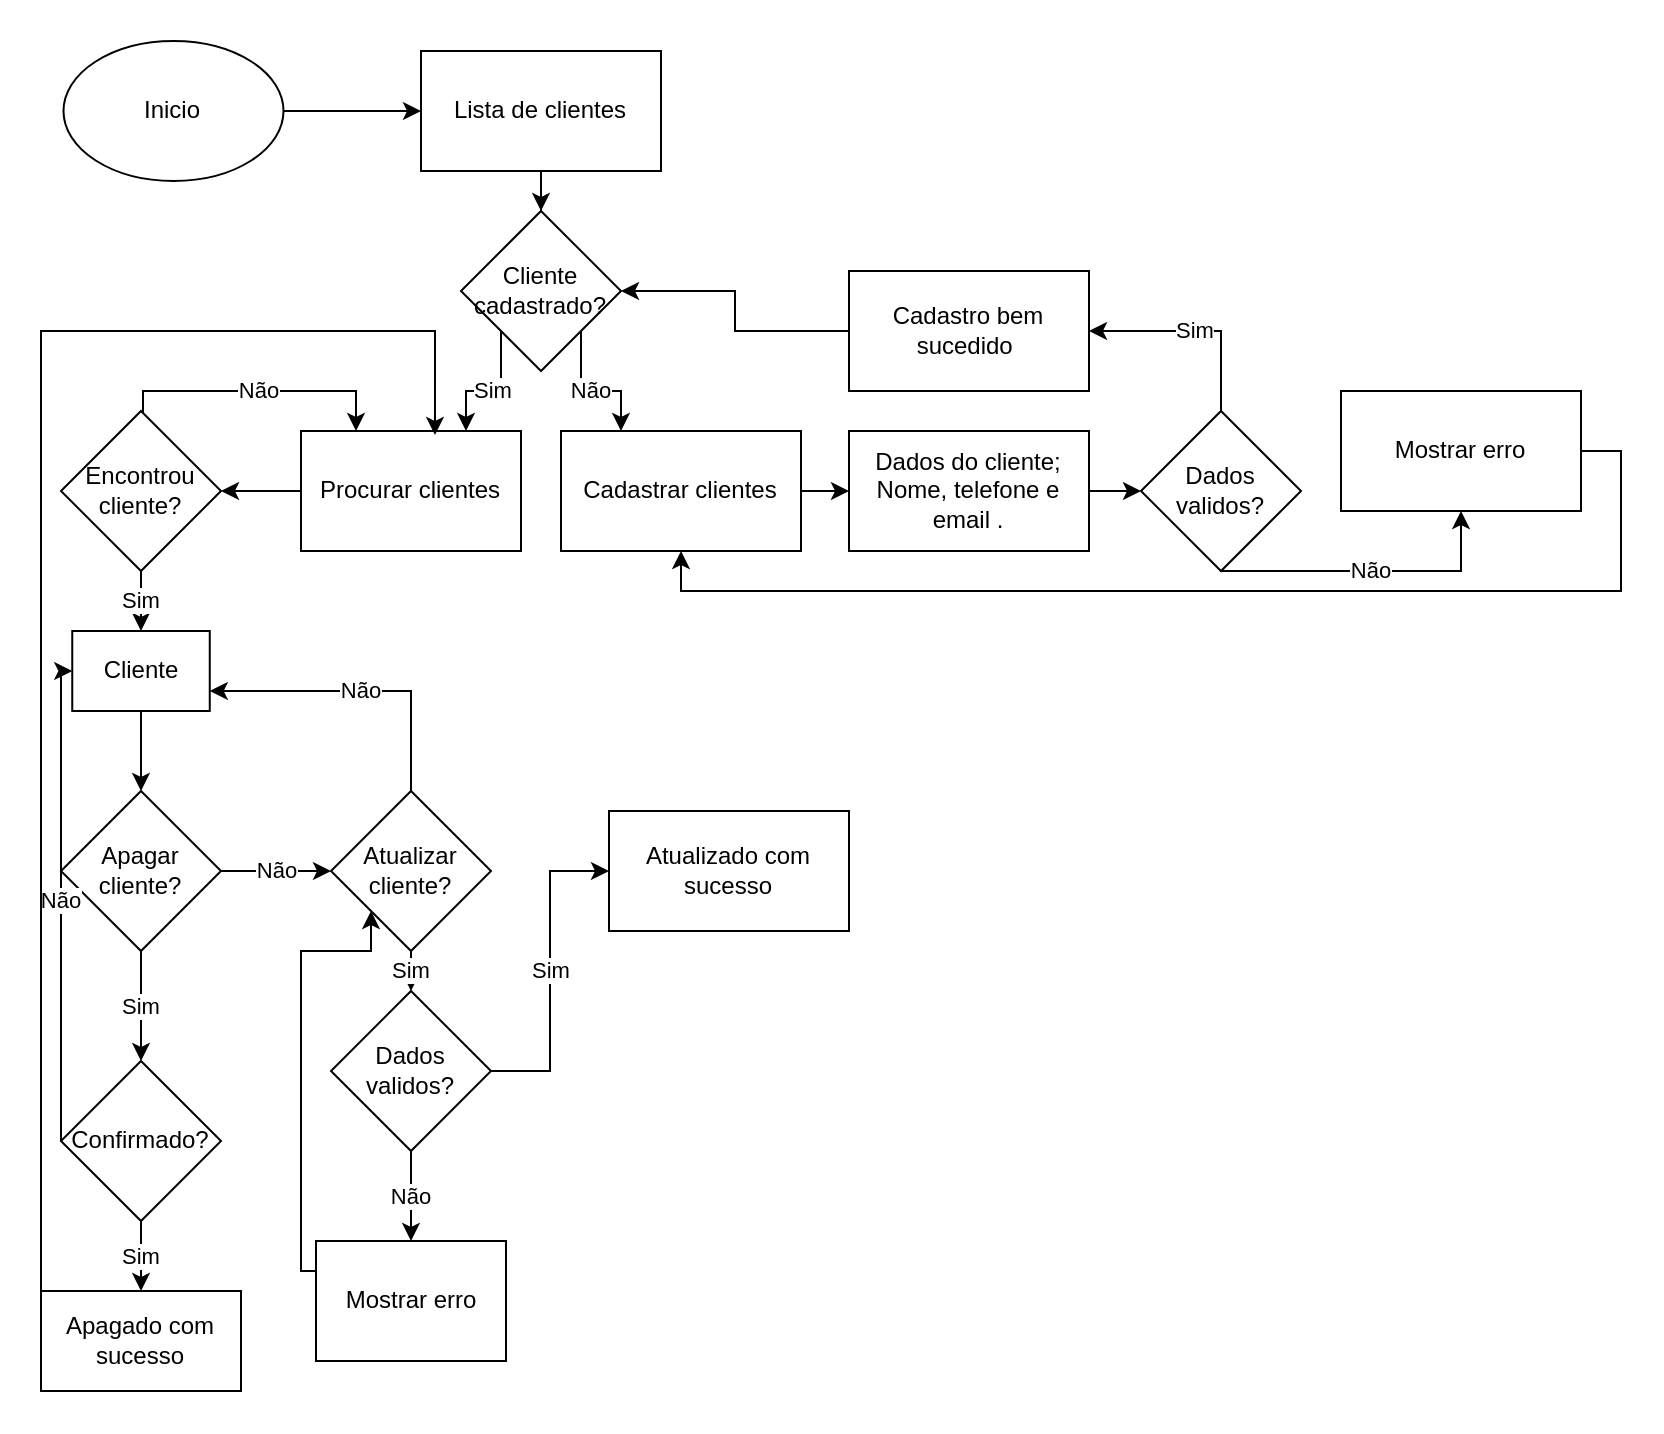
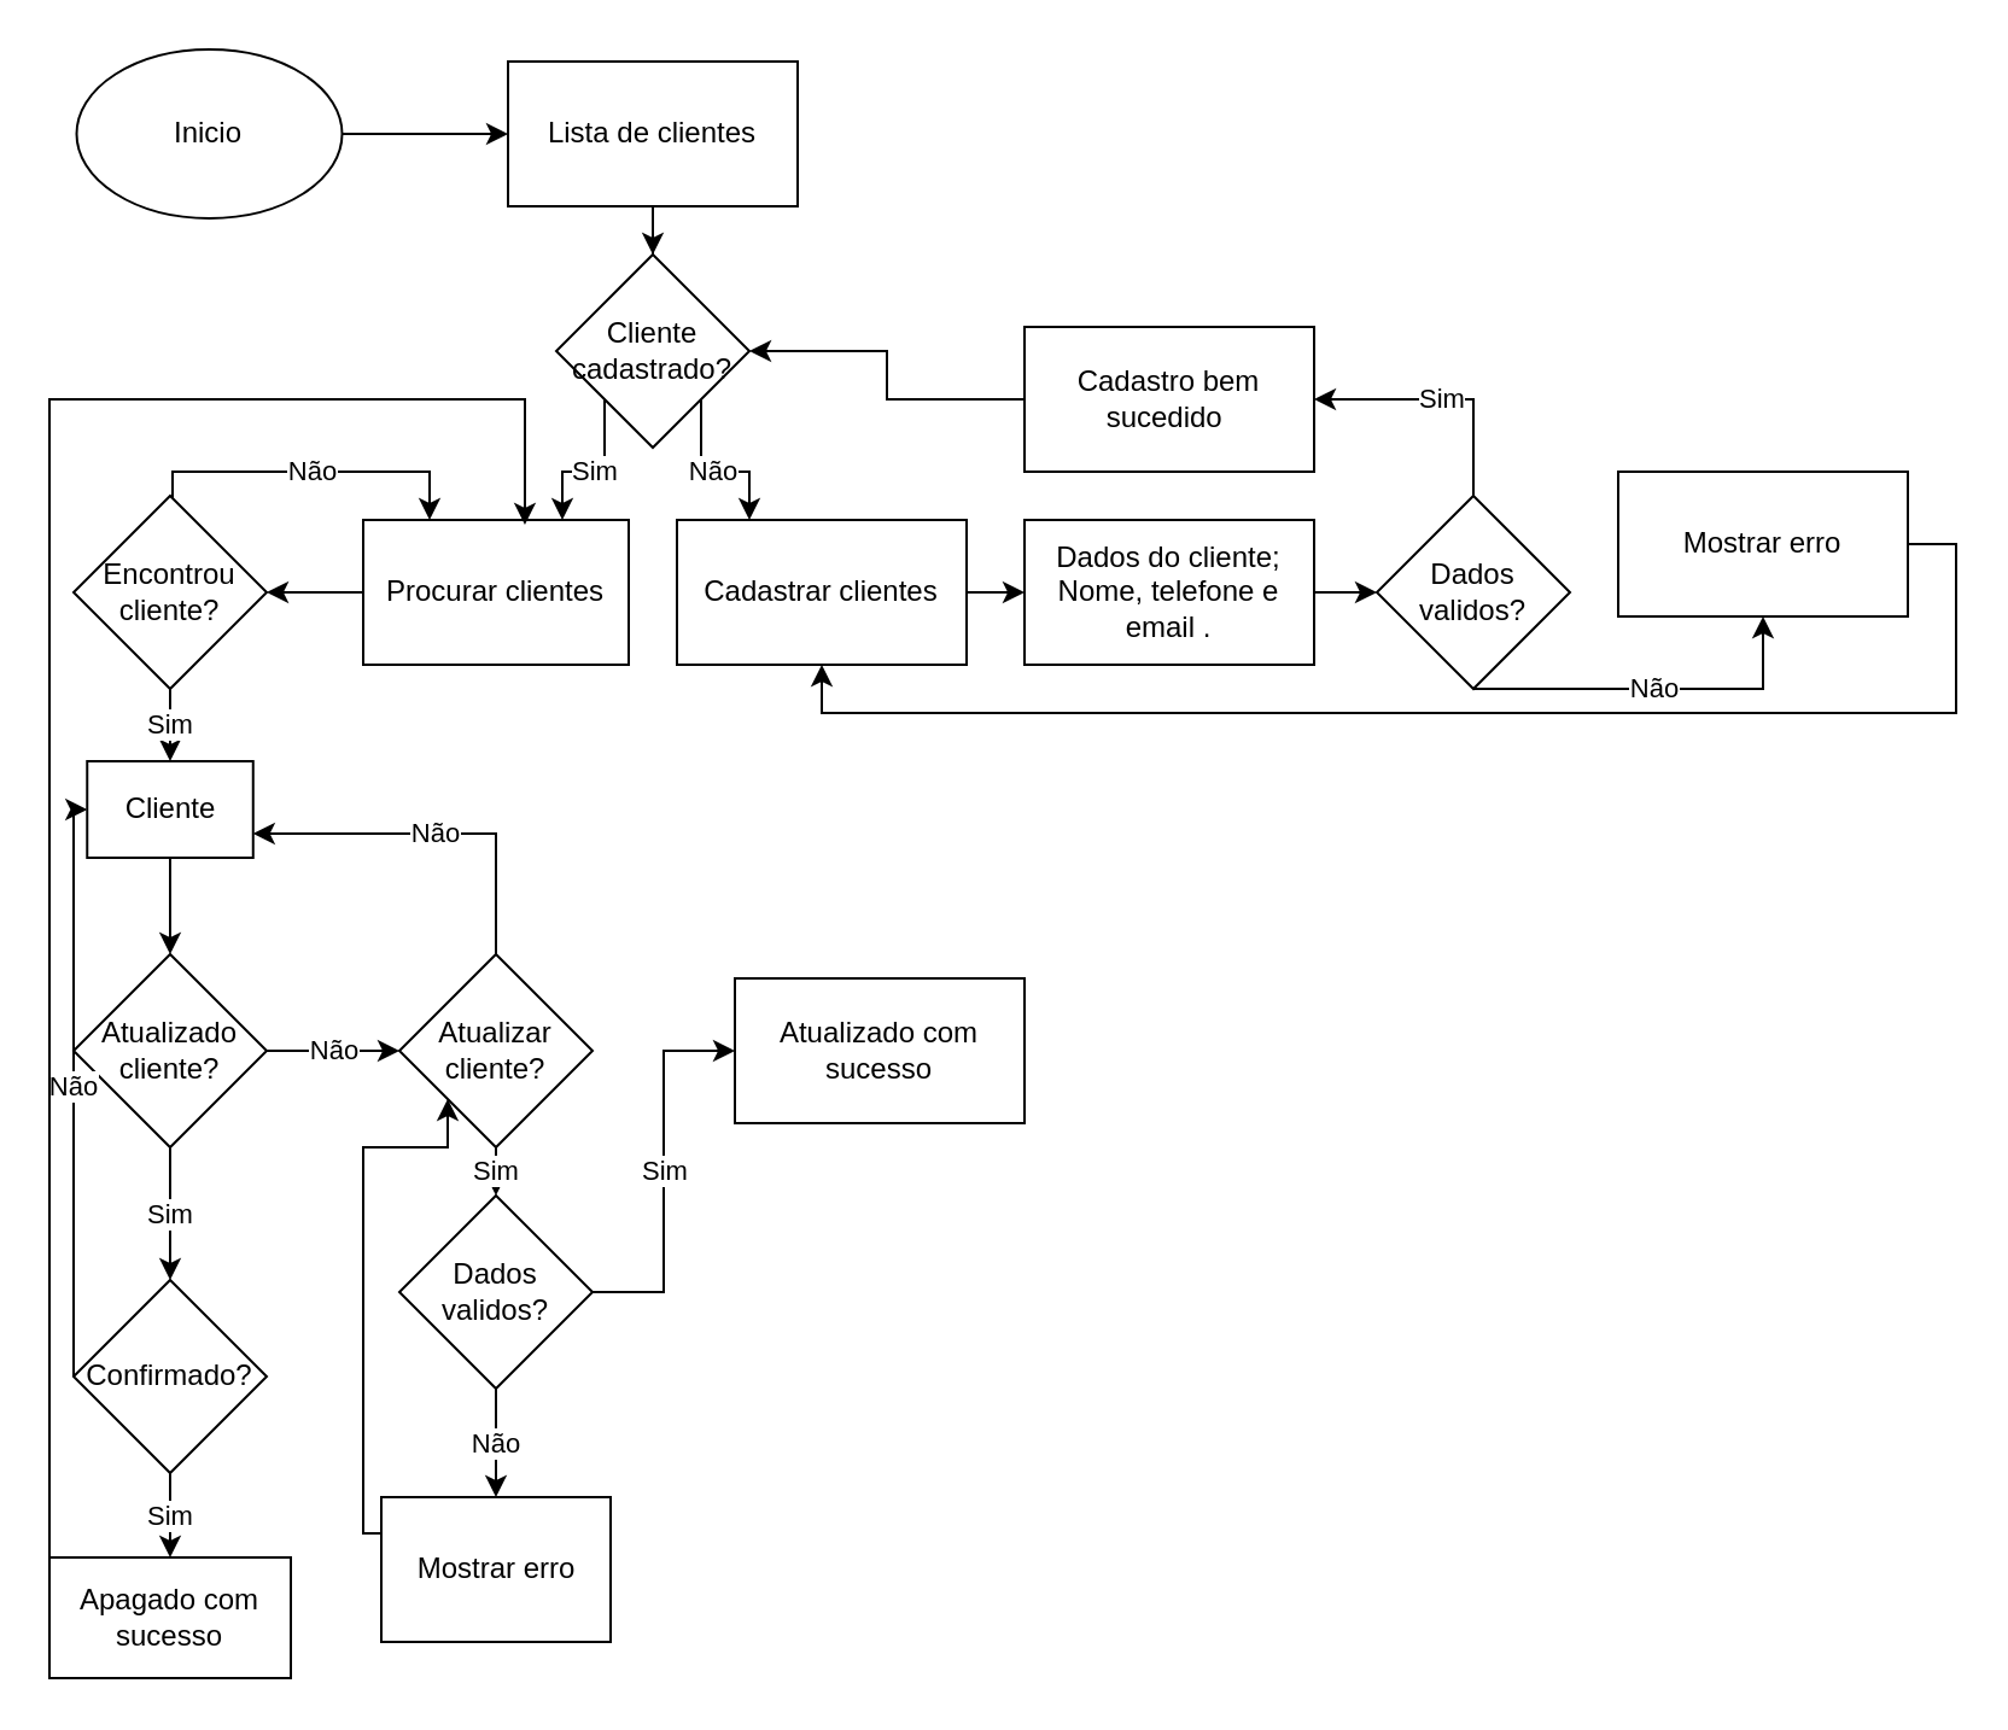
- <mxCell id="30" value="Apagar cliente?" style="rhombus;whiteSpace=wrap;html=1;" parent="1" vertex="1"><mxGeometry x="30" y="395" width="80" height="80" as="geometry" /></mxCell>
+ <mxCell id="30" value="Atualizado cliente?" style="rhombus;whiteSpace=wrap;html=1;" parent="1" vertex="1"><mxGeometry x="30" y="395" width="80" height="80" as="geometry" /></mxCell>
